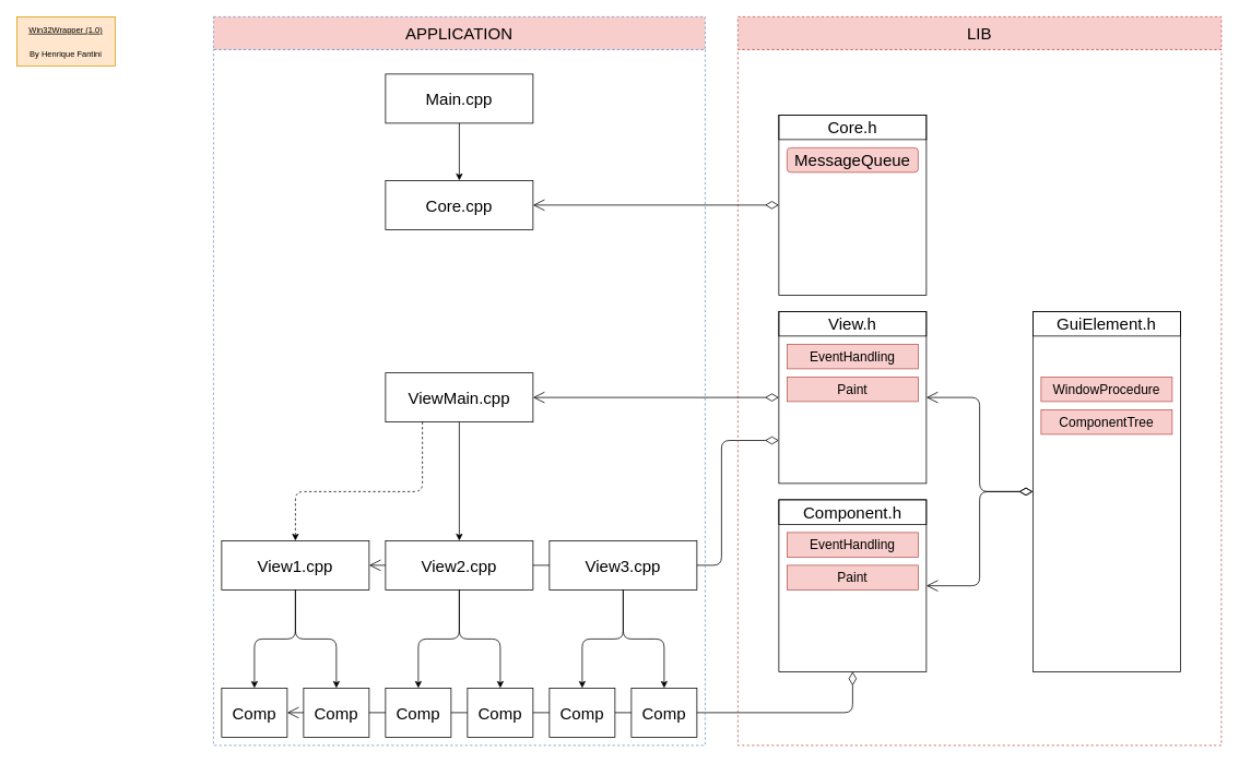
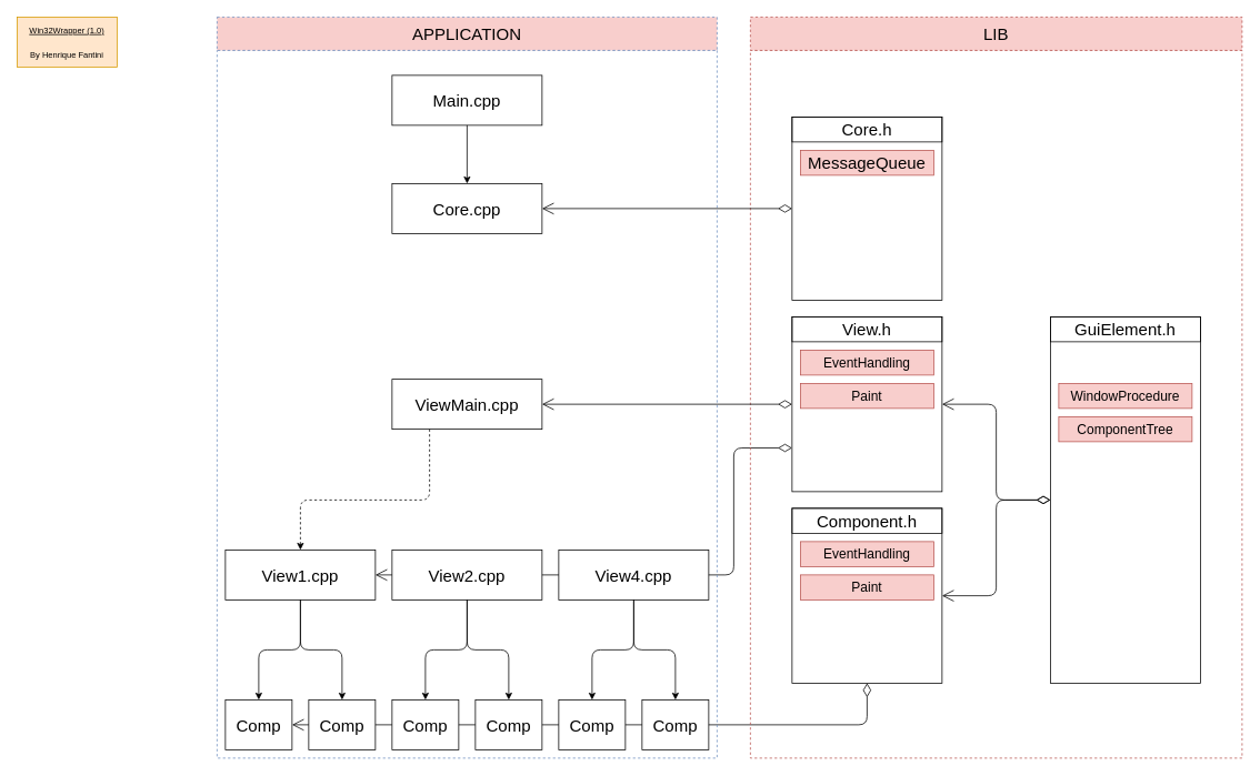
- <mxCell id="42" value="MessageQueue" style="whiteSpace=wrap;html=1;strokeWidth=1;fillColor=#f8cecc;fontSize=20;strokeColor=#b85450;rounded=1;" vertex="1" parent="1"><mxGeometry x="960" y="180" width="160" height="30" as="geometry" /></mxCell>
+ <mxCell id="42" value="MessageQueue" style="rounded=0;whiteSpace=wrap;html=1;strokeWidth=1;fillColor=#f8cecc;fontSize=20;strokeColor=#b85450;" vertex="1" parent="1"><mxGeometry x="960" y="180" width="160" height="30" as="geometry" /></mxCell>
- <mxCell id="33" value="" style="endArrow=classic;html=1;fontSize=20;exitX=0.5;exitY=1;exitDx=0;exitDy=0;entryX=0.5;entryY=0;entryDx=0;entryDy=0;" edge="1" parent="1" source="14" target="25"><mxGeometry width="50" height="50" relative="1" as="geometry"><mxPoint x="370" y="570" as="sourcePoint" /><mxPoint y="520" as="targetPoint" x="420" /></mxGeometry></mxCell>
- <mxCell id="26" value="View3.cpp" style="rounded=0;whiteSpace=wrap;html=1;strokeWidth=1;fontSize=20;" vertex="1" parent="1"><mxGeometry x="670" y="660" width="180" height="60" as="geometry" /></mxCell>
+ <mxCell id="26" value="View4.cpp" style="rounded=0;whiteSpace=wrap;html=1;strokeWidth=1;fontSize=20;" vertex="1" parent="1"><mxGeometry x="670" y="660" width="180" height="60" as="geometry" /></mxCell>
